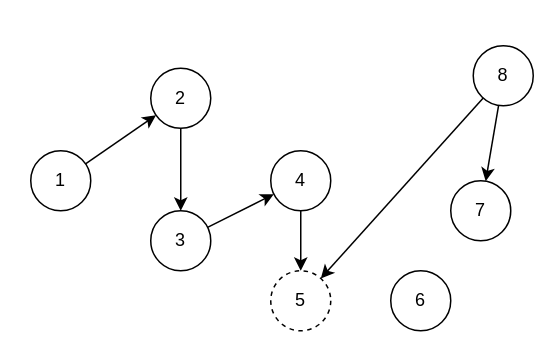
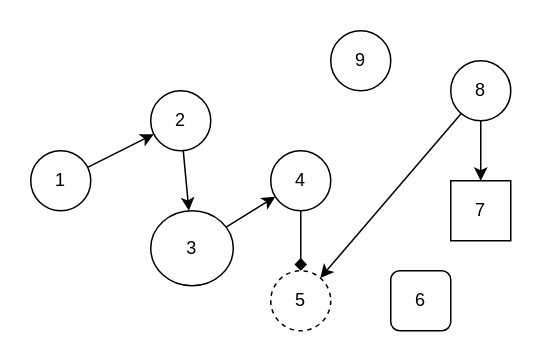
+ <mxCell id="10" value="9" style="ellipse;whiteSpace=wrap;html=1;aspect=fixed;" parent="1" vertex="1"><mxGeometry x="220" y="20" width="40" height="40" as="geometry" /></mxCell>
- <mxCell id="9" value="8" style="ellipse;whiteSpace=wrap;html=1;aspect=fixed;" parent="1" vertex="1"><mxGeometry x="315" y="30" width="40" height="40" as="geometry" /></mxCell>
+ <mxCell id="9" value="8" style="ellipse;whiteSpace=wrap;html=1;aspect=fixed;" parent="1" vertex="1"><mxGeometry x="300" y="40" width="40" height="40" as="geometry" /></mxCell>
- <mxCell id="3" value="2" style="ellipse;whiteSpace=wrap;html=1;aspect=fixed;" parent="1" vertex="1"><mxGeometry x="100" y="45" width="40" height="40" as="geometry" /></mxCell>
+ <mxCell id="3" value="2" style="ellipse;whiteSpace=wrap;html=1;aspect=fixed;" parent="1" vertex="1"><mxGeometry x="100" y="60" width="40" height="40" as="geometry" /></mxCell>
- <mxCell id="8" value="7" style="ellipse;whiteSpace=wrap;html=1;aspect=fixed;" parent="1" vertex="1"><mxGeometry x="300" y="120" width="40" height="40" as="geometry" /></mxCell>
+ <mxCell id="8" value="7" style="whiteSpace=wrap;html=1;aspect=fixed;rounded=0;" parent="1" vertex="1"><mxGeometry x="300" y="120" width="40" height="40" as="geometry" /></mxCell>
- <mxCell id="5" value="3" style="ellipse;whiteSpace=wrap;html=1;aspect=fixed;" parent="1" vertex="1"><mxGeometry x="100" y="140" width="40" height="40" as="geometry" /></mxCell>
+ <mxCell id="5" value="3" style="ellipse;whiteSpace=wrap;html=1;aspect=fixed;" parent="1" vertex="1"><mxGeometry x="100" y="140" width="55" height="50" as="geometry" /></mxCell>
- <mxCell id="16" value="" style="endArrow=classic;html=1;rounded=0;" parent="1" source="4" target="6" edge="1"><mxGeometry width="50" height="50" relative="1" as="geometry"><mxPoint x="20" y="260" as="sourcePoint" /><mxPoint x="70" y="210" as="targetPoint" /></mxGeometry></mxCell>
+ <mxCell id="16" value="" style="endArrow=diamond;html=1;rounded=0;" parent="1" source="4" target="6" edge="1"><mxGeometry width="50" height="50" relative="1" as="geometry"><mxPoint x="20" y="260" as="sourcePoint" /><mxPoint x="70" y="210" as="targetPoint" /></mxGeometry></mxCell>
- <mxCell id="7" value="6" style="ellipse;whiteSpace=wrap;html=1;aspect=fixed;" parent="1" vertex="1"><mxGeometry x="260" y="180" width="40" height="40" as="geometry" /></mxCell>
+ <mxCell id="7" value="6" style="whiteSpace=wrap;html=1;aspect=fixed;rounded=1;" parent="1" vertex="1"><mxGeometry x="260" y="180" width="40" height="40" as="geometry" /></mxCell>
